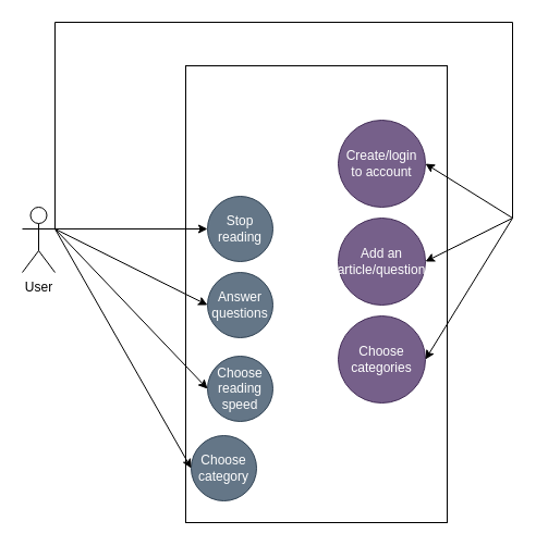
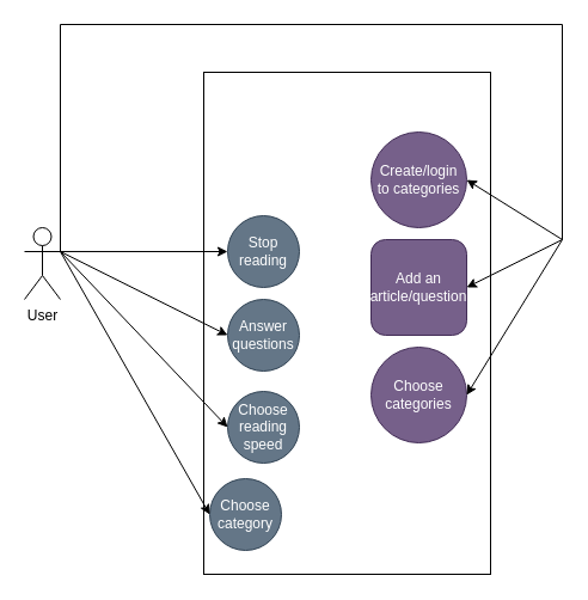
- <mxCell id="8" value="Create/login to account" style="ellipse;whiteSpace=wrap;html=1;aspect=fixed;fillColor=#76608a;fontColor=#ffffff;strokeColor=#432D57;" vertex="1" parent="1"><mxGeometry x="310" y="110" width="80" height="80" as="geometry" /></mxCell>
+ <mxCell id="8" value="Create/login to categories" style="ellipse;whiteSpace=wrap;html=1;aspect=fixed;fillColor=#76608a;fontColor=#ffffff;strokeColor=#432D57;" vertex="1" parent="1"><mxGeometry x="310" y="110" width="80" height="80" as="geometry" /></mxCell>
- <mxCell id="9" value="Add an article/question" style="ellipse;whiteSpace=wrap;html=1;aspect=fixed;fillColor=#76608a;fontColor=#ffffff;strokeColor=#432D57;" vertex="1" parent="1"><mxGeometry x="310" y="200" width="80" height="80" as="geometry" /></mxCell>
+ <mxCell id="9" value="Add an article/question" style="whiteSpace=wrap;html=1;aspect=fixed;fillColor=#76608a;fontColor=#ffffff;strokeColor=#432D57;rounded=1;" vertex="1" parent="1"><mxGeometry x="310" y="200" width="80" height="80" as="geometry" /></mxCell>
